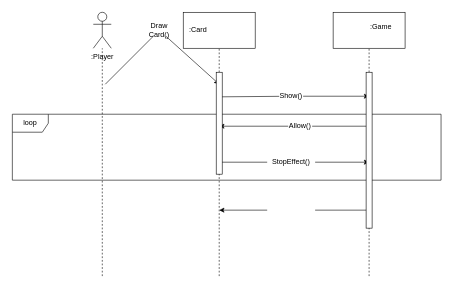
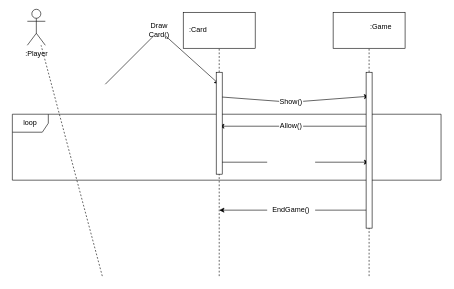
- <mxCell id="3" value=":Player" style="shape=umlActor;verticalLabelPosition=bottom;verticalAlign=top;html=1;outlineConnect=0;" parent="1" vertex="1"><mxGeometry x="155" y="20" width="30" height="60" as="geometry" /></mxCell>
+ <mxCell id="3" value=":Player" style="shape=umlActor;verticalLabelPosition=bottom;verticalAlign=top;html=1;outlineConnect=0;" parent="1" vertex="1"><mxGeometry x="45" y="15" width="30" height="60" as="geometry" /></mxCell>
- <mxCell id="15" value="Show()" style="text;html=1;strokeColor=none;fillColor=none;align=center;verticalAlign=middle;whiteSpace=wrap;rounded=0;" parent="1" vertex="1"><mxGeometry x="465" y="150" width="40" height="20" as="geometry" /></mxCell>
+ <mxCell id="15" value="Show()" style="text;html=1;strokeColor=none;fillColor=none;align=center;verticalAlign=middle;whiteSpace=wrap;rounded=0;" parent="1" vertex="1"><mxGeometry x="465" y="160" width="40" height="20" as="geometry" /></mxCell>
- <mxCell id="18" value="Allow()" style="text;html=1;strokeColor=none;fillColor=none;align=center;verticalAlign=middle;whiteSpace=wrap;rounded=0;" vertex="1" parent="1"><mxGeometry x="480" y="200" width="40" height="20" as="geometry" /></mxCell>
+ <mxCell id="18" value="Allow()" style="text;html=1;strokeColor=none;fillColor=none;align=center;verticalAlign=middle;whiteSpace=wrap;rounded=0;" vertex="1" parent="1"><mxGeometry x="465" y="200" width="40" height="20" as="geometry" /></mxCell>
- <mxCell id="21" value="StopEffect()" style="text;html=1;strokeColor=none;fillColor=none;align=center;verticalAlign=middle;whiteSpace=wrap;rounded=0;" vertex="1" parent="1"><mxGeometry x="465" y="260" width="40" height="20" as="geometry" /></mxCell>
+ <mxCell id="24" value="EndGame()" style="text;html=1;strokeColor=none;fillColor=none;align=center;verticalAlign=middle;whiteSpace=wrap;rounded=0;" vertex="1" parent="1"><mxGeometry x="465" y="340" width="40" height="20" as="geometry" /></mxCell>
